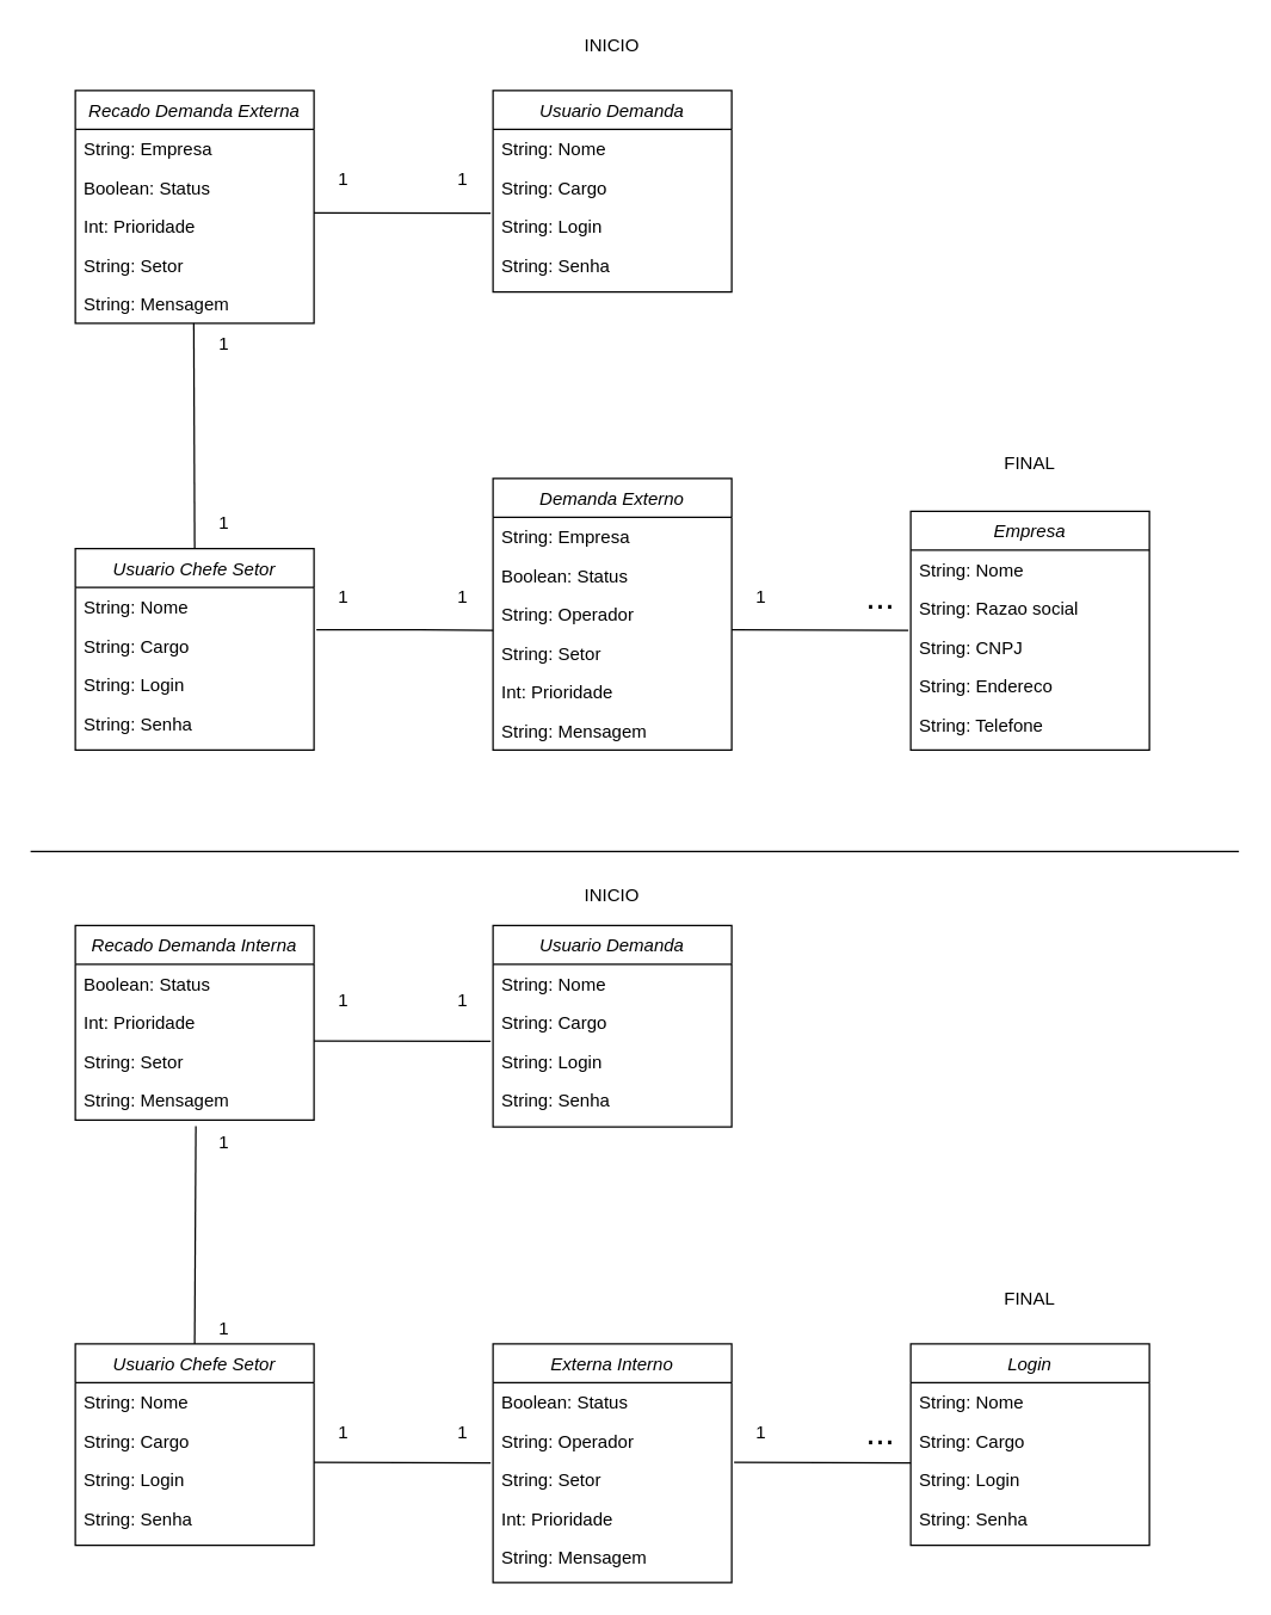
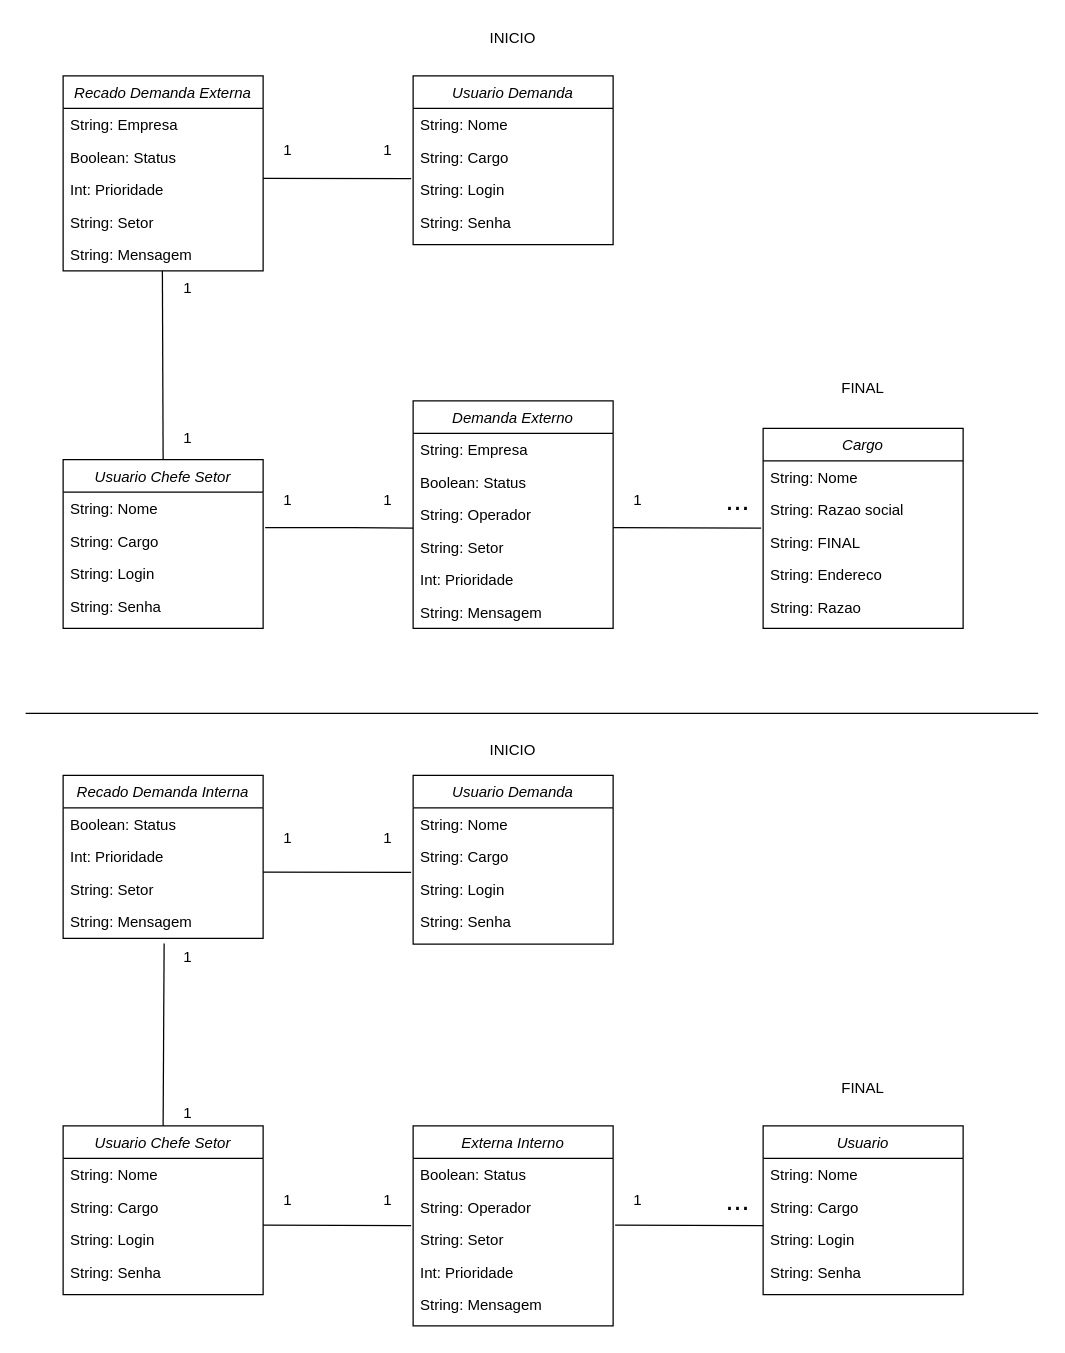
- <mxCell id="9" value="Empresa" style="swimlane;fontStyle=2;align=center;verticalAlign=top;childLayout=stackLayout;horizontal=1;startSize=26;horizontalStack=0;resizeParent=1;resizeLast=0;collapsible=1;marginBottom=0;rounded=0;shadow=0;strokeWidth=1;" vertex="1" parent="1"><mxGeometry x="610" y="342" width="160" height="160" as="geometry"><mxRectangle x="230" y="140" width="160" height="26" as="alternateBounds" /></mxGeometry></mxCell>
+ <mxCell id="9" value="Cargo" style="swimlane;fontStyle=2;align=center;verticalAlign=top;childLayout=stackLayout;horizontal=1;startSize=26;horizontalStack=0;resizeParent=1;resizeLast=0;collapsible=1;marginBottom=0;rounded=0;shadow=0;strokeWidth=1;" vertex="1" parent="1"><mxGeometry x="610" y="342" width="160" height="160" as="geometry"><mxRectangle x="230" y="140" width="160" height="26" as="alternateBounds" /></mxGeometry></mxCell>
- <mxCell id="12" value="String: CNPJ&#10;" style="text;align=left;verticalAlign=top;spacingLeft=4;spacingRight=4;overflow=hidden;rotatable=0;points=[[0,0.5],[1,0.5]];portConstraint=eastwest;rounded=0;shadow=0;html=0;" vertex="1" parent="9"><mxGeometry y="78" width="160" height="26" as="geometry" /></mxCell>
+ <mxCell id="12" value="String: FINAL&#10;" style="text;align=left;verticalAlign=top;spacingLeft=4;spacingRight=4;overflow=hidden;rotatable=0;points=[[0,0.5],[1,0.5]];portConstraint=eastwest;rounded=0;shadow=0;html=0;" vertex="1" parent="9"><mxGeometry y="78" width="160" height="26" as="geometry" /></mxCell>
- <mxCell id="14" value="String: Telefone" style="text;align=left;verticalAlign=top;spacingLeft=4;spacingRight=4;overflow=hidden;rotatable=0;points=[[0,0.5],[1,0.5]];portConstraint=eastwest;rounded=0;shadow=0;html=0;" vertex="1" parent="9"><mxGeometry y="130" width="160" height="26" as="geometry" /></mxCell>
+ <mxCell id="14" value="String: Razao" style="text;align=left;verticalAlign=top;spacingLeft=4;spacingRight=4;overflow=hidden;rotatable=0;points=[[0,0.5],[1,0.5]];portConstraint=eastwest;rounded=0;shadow=0;html=0;" vertex="1" parent="9"><mxGeometry y="130" width="160" height="26" as="geometry" /></mxCell>
- <mxCell id="53" value="Login" style="swimlane;fontStyle=2;align=center;verticalAlign=top;childLayout=stackLayout;horizontal=1;startSize=26;horizontalStack=0;resizeParent=1;resizeLast=0;collapsible=1;marginBottom=0;rounded=0;shadow=0;strokeWidth=1;" vertex="1" parent="1"><mxGeometry x="610" y="900" width="160" height="135" as="geometry"><mxRectangle x="230" y="140" width="160" height="26" as="alternateBounds" /></mxGeometry></mxCell>
+ <mxCell id="53" value="Usuario" style="swimlane;fontStyle=2;align=center;verticalAlign=top;childLayout=stackLayout;horizontal=1;startSize=26;horizontalStack=0;resizeParent=1;resizeLast=0;collapsible=1;marginBottom=0;rounded=0;shadow=0;strokeWidth=1;" vertex="1" parent="1"><mxGeometry x="610" y="900" width="160" height="135" as="geometry"><mxRectangle x="230" y="140" width="160" height="26" as="alternateBounds" /></mxGeometry></mxCell>
